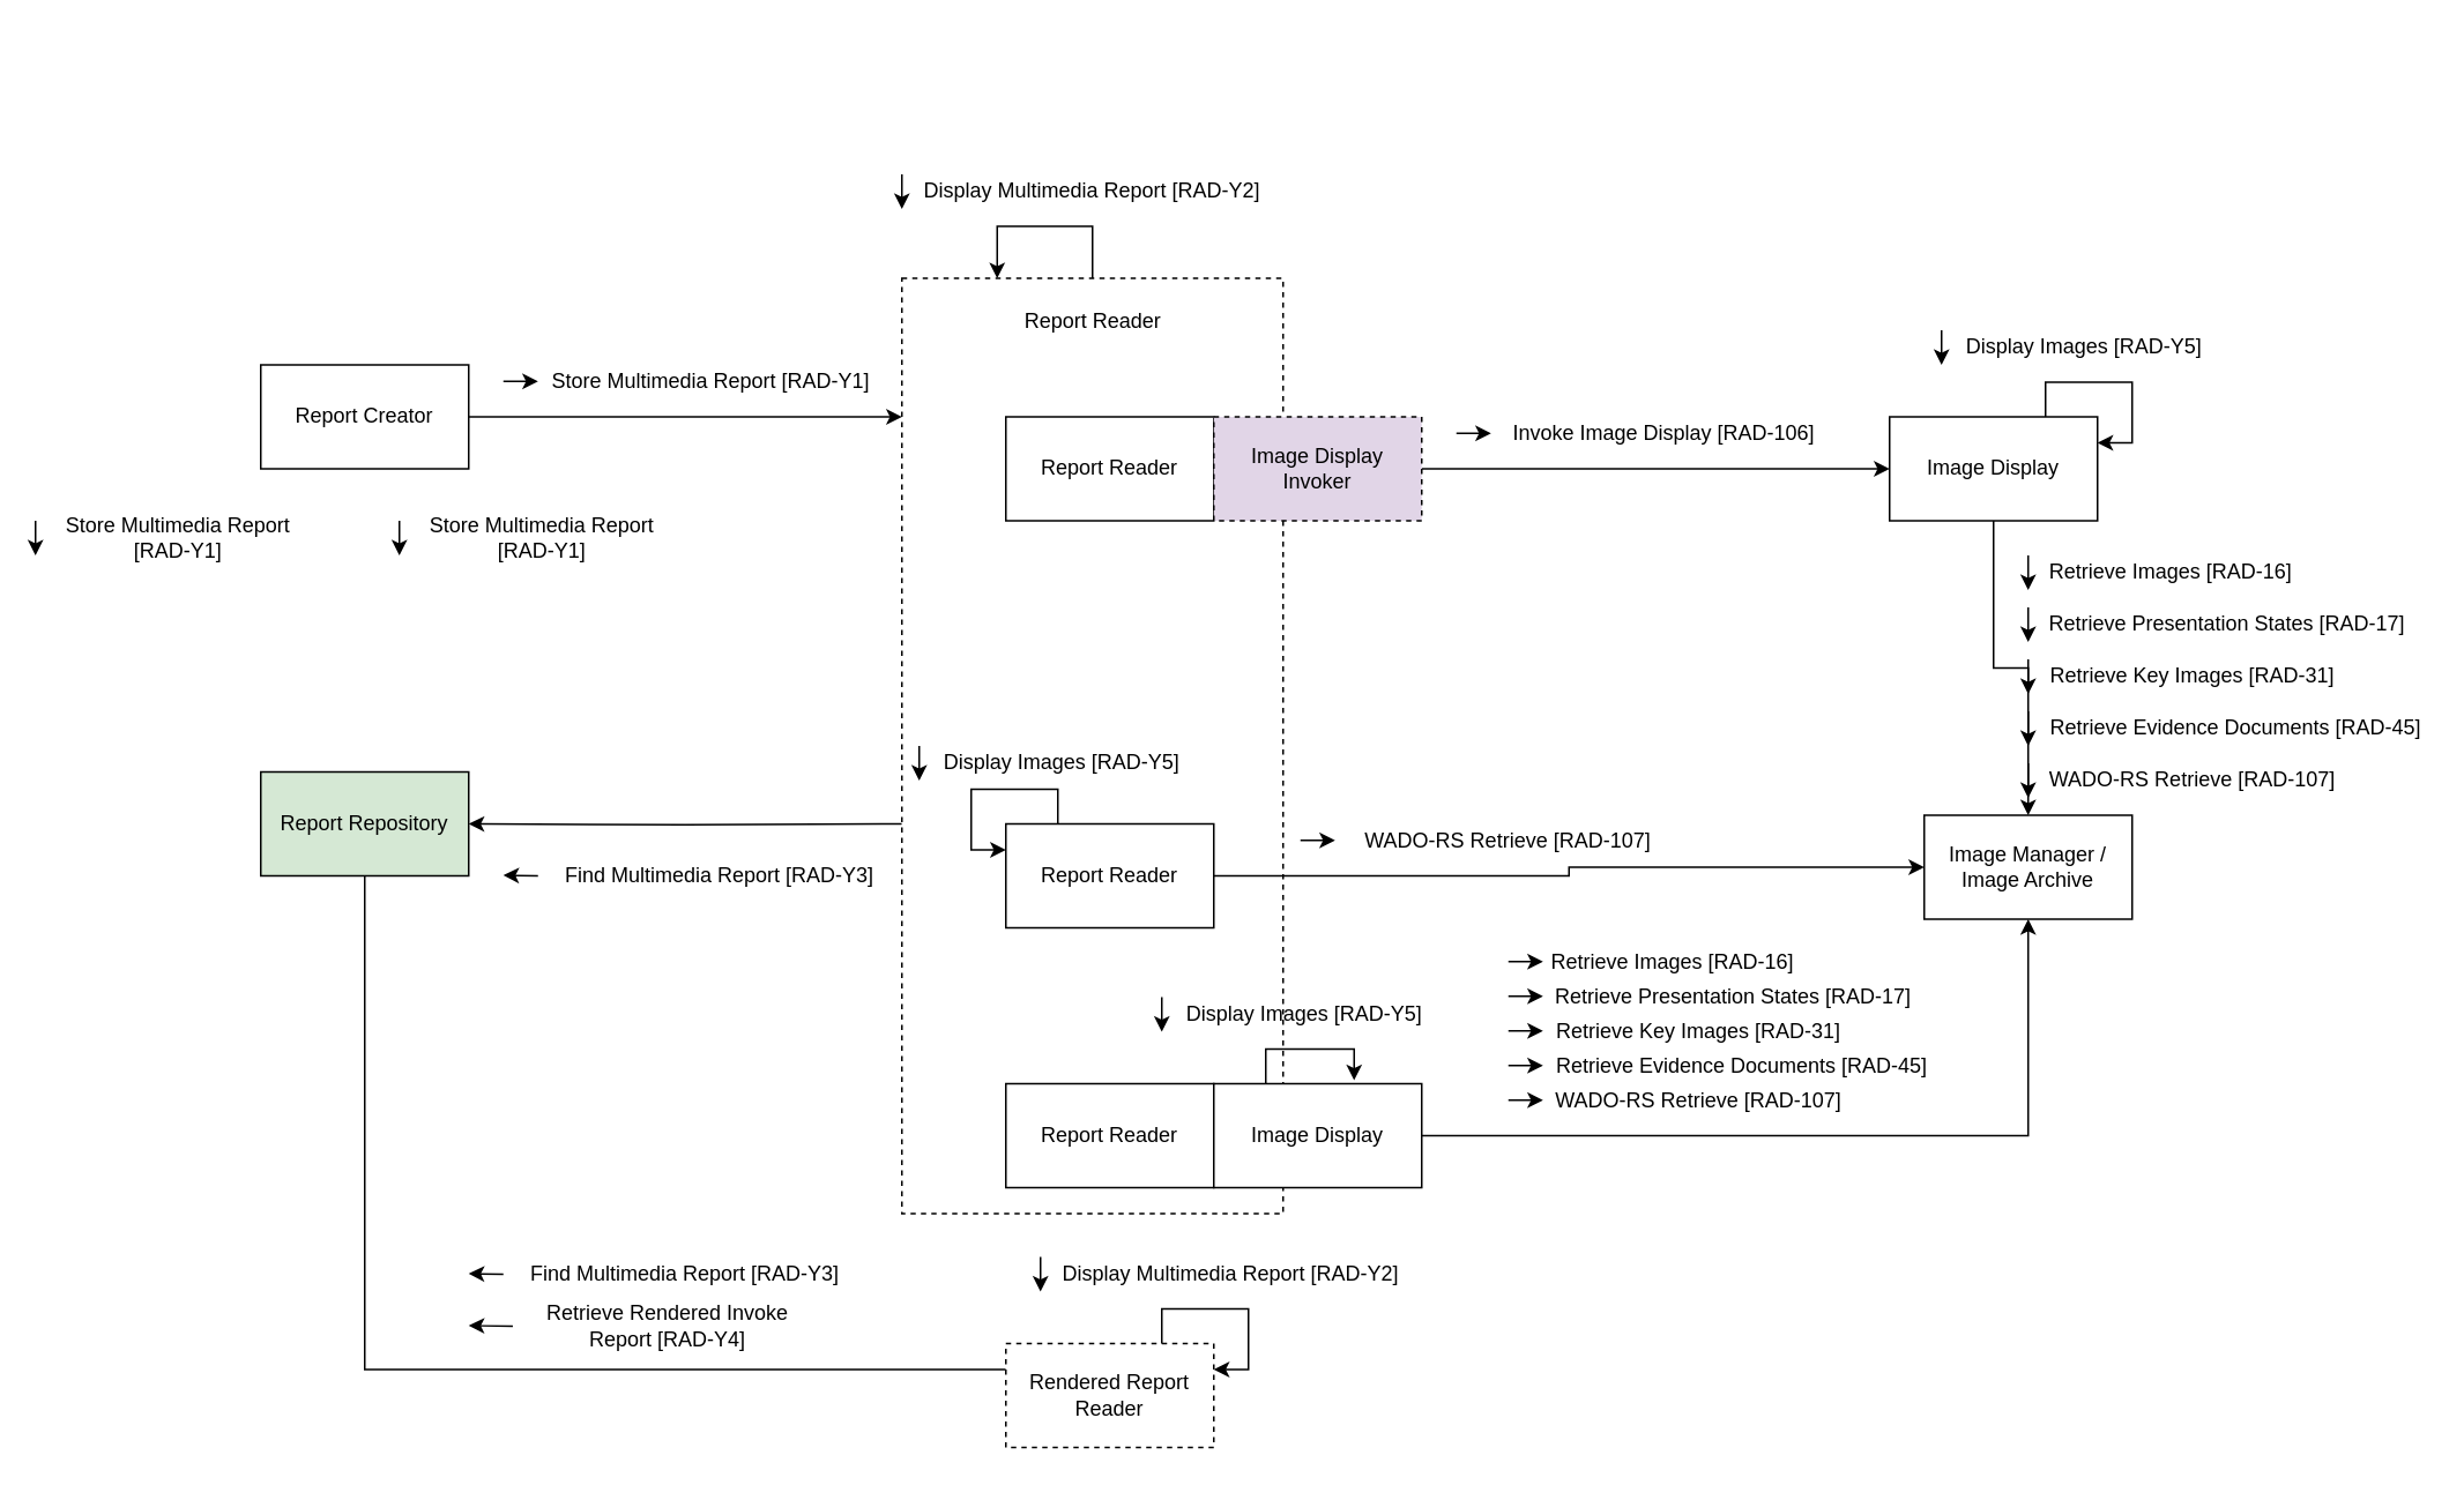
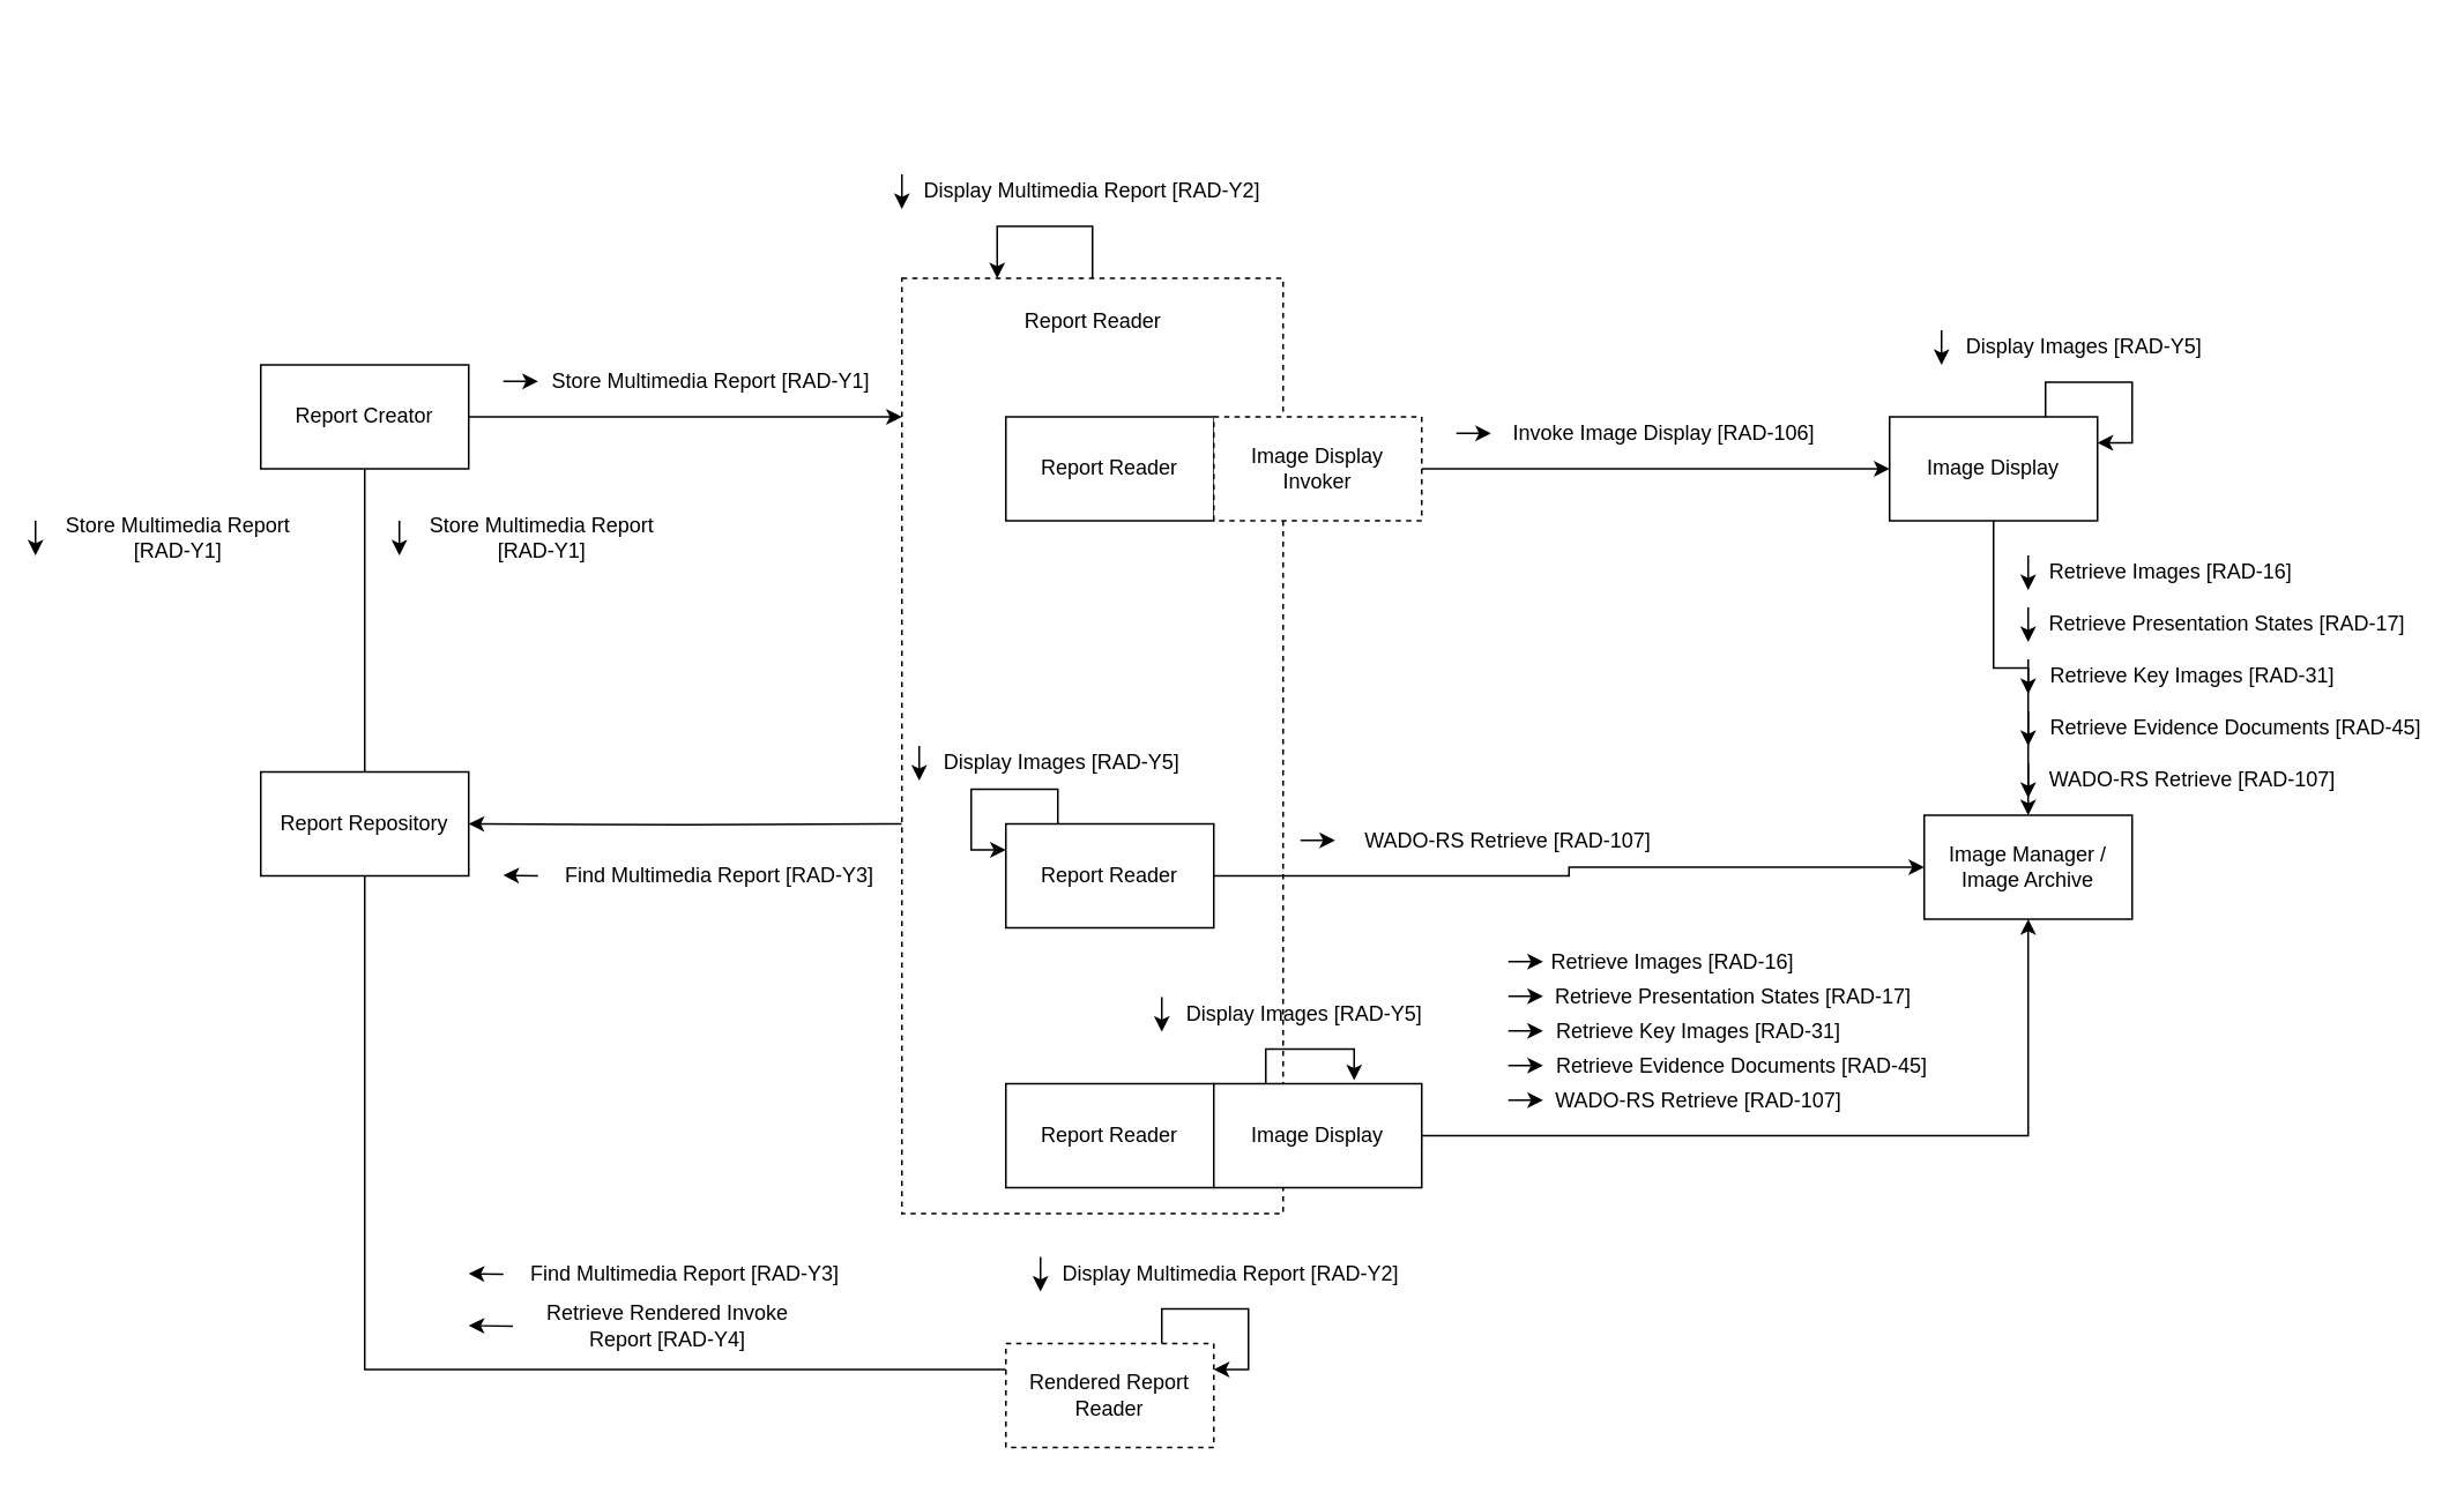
- <mxCell id="12" value="Image Display Invoker" style="rounded=0;whiteSpace=wrap;html=1;dashed=1;fillColor=#e1d5e7;" parent="1" vertex="1"><mxGeometry x="700" y="240" width="120" height="60" as="geometry" /></mxCell>
+ <mxCell id="12" value="Image Display Invoker" style="rounded=0;whiteSpace=wrap;html=1;dashed=1;" parent="1" vertex="1"><mxGeometry x="700" y="240" width="120" height="60" as="geometry" /></mxCell>
+ <mxCell id="39" style="edgeStyle=orthogonalEdgeStyle;rounded=0;orthogonalLoop=1;jettySize=auto;html=1;entryX=0.5;entryY=0;entryDx=0;entryDy=0;endArrow=none;endFill=0;" parent="35" source="38" target="37" edge="1"><mxGeometry relative="1" as="geometry" /></mxCell>
- <mxCell id="37" value="Report Repository" style="rounded=0;whiteSpace=wrap;html=1;fillColor=#d5e8d4;" parent="35" vertex="1"><mxGeometry x="-30" y="425" width="120" height="60" as="geometry" /></mxCell>
+ <mxCell id="37" value="Report Repository" style="rounded=0;whiteSpace=wrap;html=1;" parent="35" vertex="1"><mxGeometry x="-30" y="425" width="120" height="60" as="geometry" /></mxCell>
